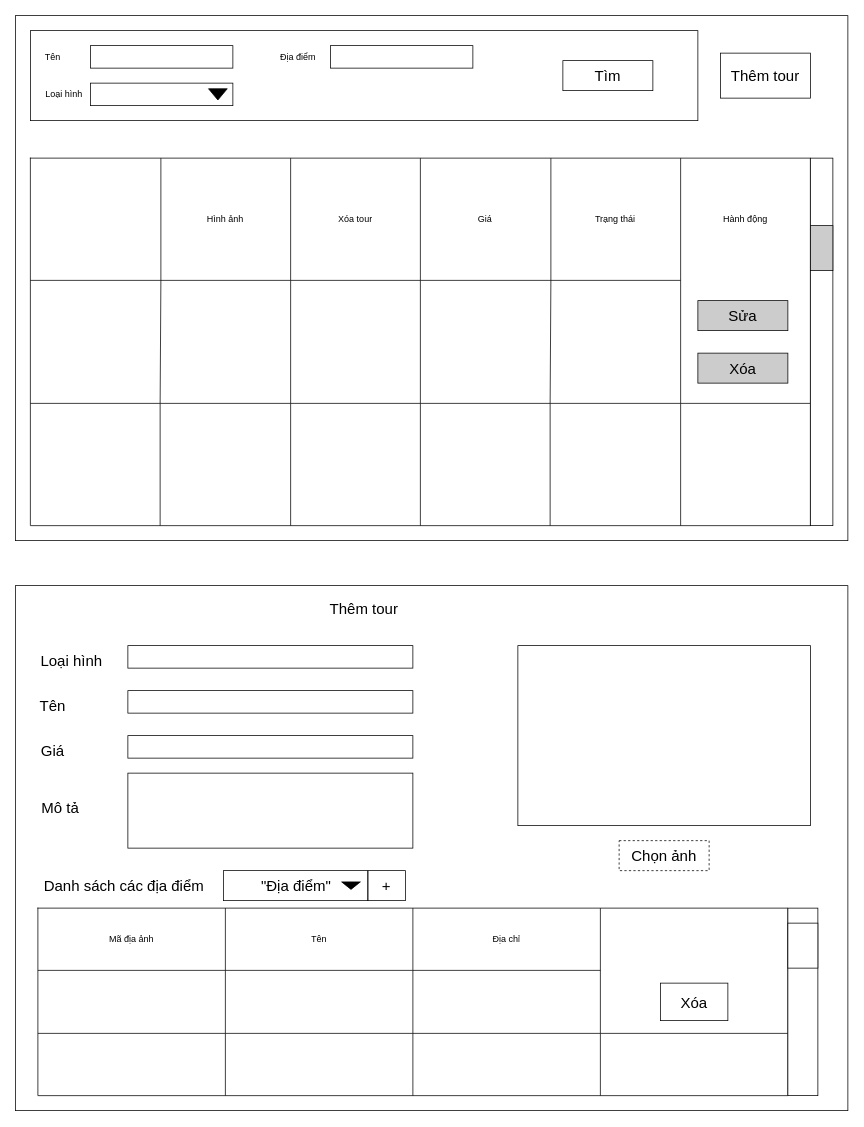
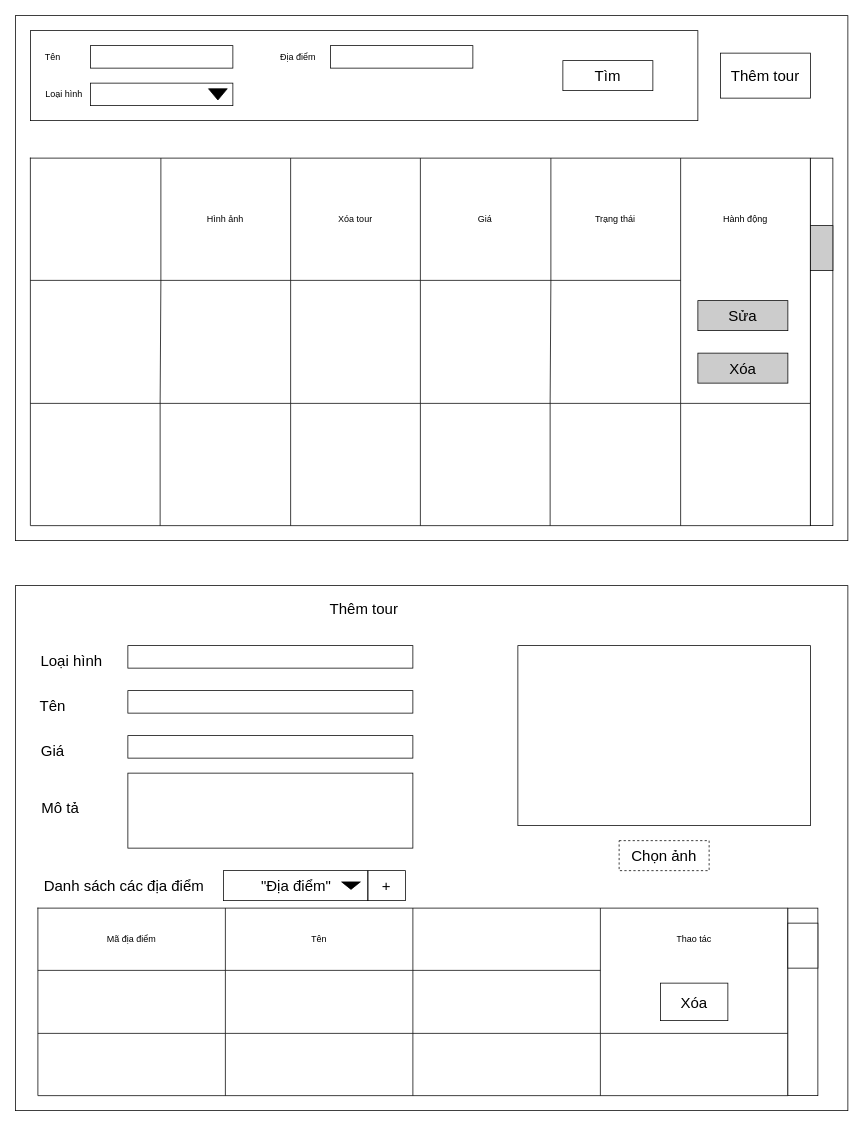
- <mxCell id="51" value="Mã địa ảnh" style="shape=partialRectangle;html=1;whiteSpace=wrap;connectable=0;fillColor=none;top=0;left=0;bottom=0;right=0;overflow=hidden;" vertex="1" parent="50"><mxGeometry width="250" height="83" as="geometry" /></mxCell>
+ <mxCell id="51" value="Mã địa điểm" style="shape=partialRectangle;html=1;whiteSpace=wrap;connectable=0;fillColor=none;top=0;left=0;bottom=0;right=0;overflow=hidden;" vertex="1" parent="50"><mxGeometry width="250" height="83" as="geometry" /></mxCell>
- <mxCell id="53" value="Địa chỉ" style="shape=partialRectangle;html=1;whiteSpace=wrap;connectable=0;fillColor=none;top=0;left=0;bottom=0;right=0;overflow=hidden;" vertex="1" parent="50"><mxGeometry x="500" width="250" height="83" as="geometry" /></mxCell>
+ <mxCell id="54" value="Thao tác" style="shape=partialRectangle;html=1;whiteSpace=wrap;connectable=0;fillColor=none;top=0;left=0;bottom=0;right=0;overflow=hidden;" vertex="1" parent="50"><mxGeometry x="750" width="250" height="83" as="geometry" /></mxCell>
